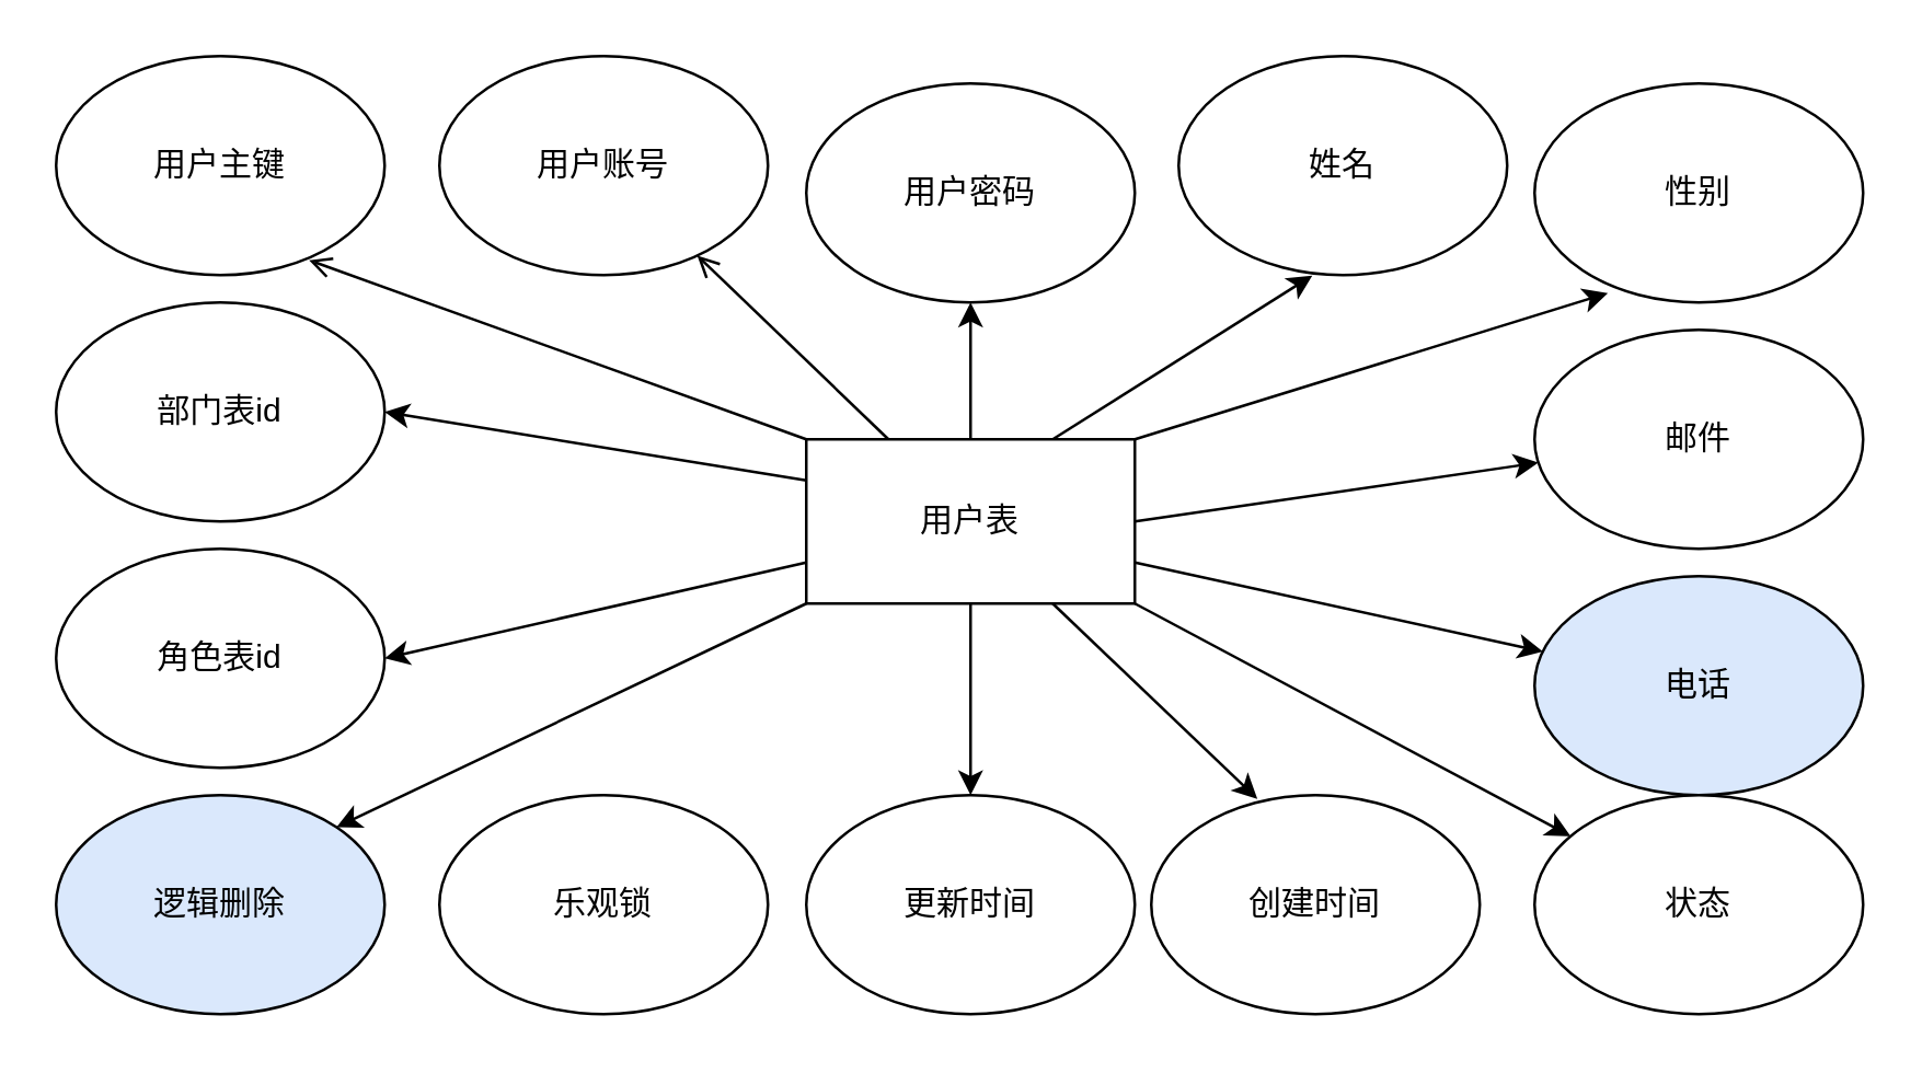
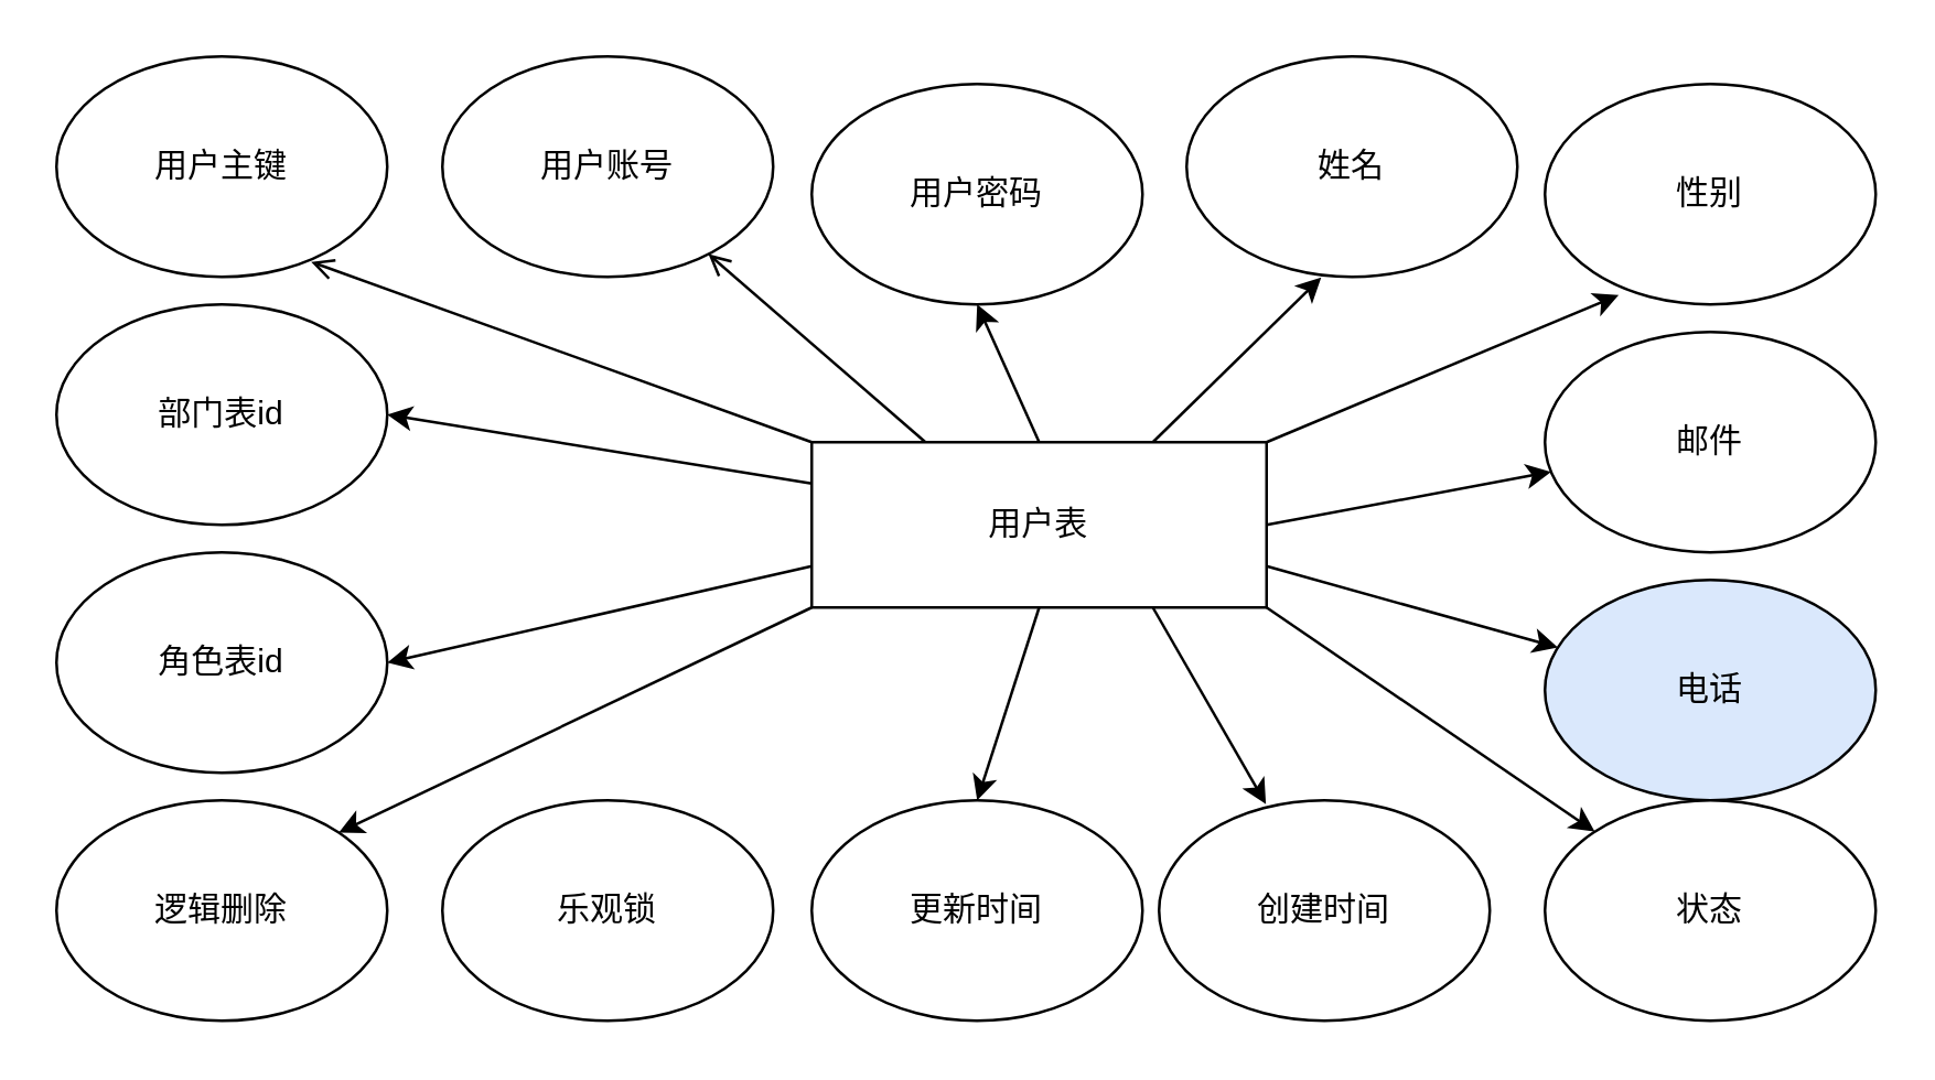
- <mxCell id="15" value="用户表" style="rounded=0;whiteSpace=wrap;html=1;" vertex="1" parent="1"><mxGeometry x="294" y="160" width="120" height="60" as="geometry" /></mxCell>
+ <mxCell id="15" value="用户表" style="rounded=0;whiteSpace=wrap;html=1;" vertex="1" parent="1"><mxGeometry x="294" y="160" width="165" height="60" as="geometry" /></mxCell>
- <mxCell id="27" value="逻辑删除" style="ellipse;whiteSpace=wrap;html=1;fillColor=#dae8fc;" vertex="1" parent="1"><mxGeometry x="20" y="290" width="120" height="80" as="geometry" /></mxCell>
+ <mxCell id="27" value="逻辑删除" style="ellipse;whiteSpace=wrap;html=1;" vertex="1" parent="1"><mxGeometry x="20" y="290" width="120" height="80" as="geometry" /></mxCell>
